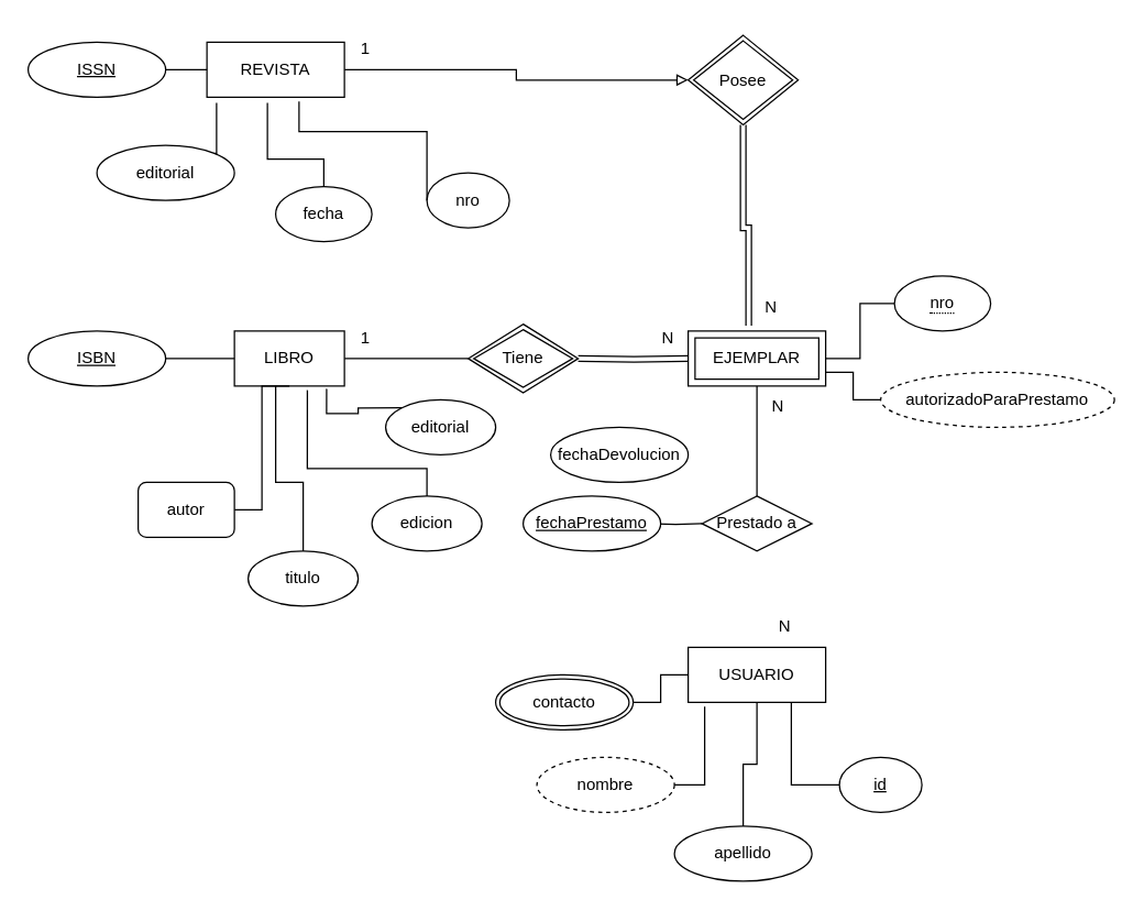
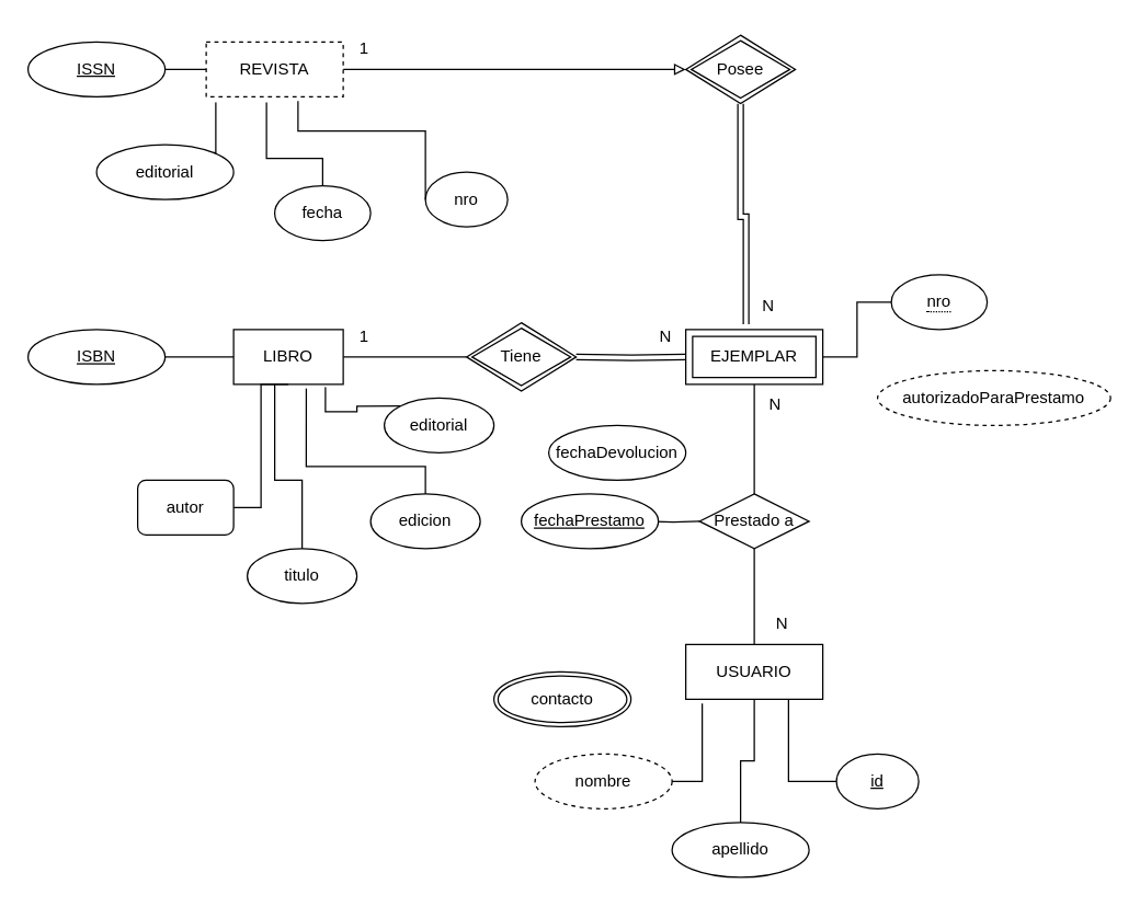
- <mxCell id="11" value="REVISTA" style="whiteSpace=wrap;html=1;align=center;" parent="1" vertex="1"><mxGeometry x="150" y="30" width="100" height="40" as="geometry" /></mxCell>
+ <mxCell id="11" value="REVISTA" style="whiteSpace=wrap;html=1;align=center;dashed=1;" parent="1" vertex="1"><mxGeometry x="150" y="30" width="100" height="40" as="geometry" /></mxCell>
- <mxCell id="50" value="Posee" style="shape=rhombus;double=1;perimeter=rhombusPerimeter;whiteSpace=wrap;html=1;align=center;" vertex="1" parent="1"><mxGeometry x="500" y="25" width="80" height="65" as="geometry" /></mxCell>
+ <mxCell id="50" value="Posee" style="shape=rhombus;double=1;perimeter=rhombusPerimeter;whiteSpace=wrap;html=1;align=center;" vertex="1" parent="1"><mxGeometry x="500" y="25" width="80" height="50" as="geometry" /></mxCell>
- <mxCell id="48" style="edgeStyle=orthogonalEdgeStyle;rounded=0;orthogonalLoop=1;jettySize=auto;html=1;exitX=0;exitY=0.5;exitDx=0;exitDy=0;entryX=1;entryY=0.75;entryDx=0;entryDy=0;endArrow=none;endFill=0;" edge="1" parent="1" source="49" target="5"><mxGeometry relative="1" as="geometry" /></mxCell>
+ <mxCell id="8" style="edgeStyle=orthogonalEdgeStyle;rounded=0;orthogonalLoop=1;jettySize=auto;html=1;exitX=0.5;exitY=1;exitDx=0;exitDy=0;entryX=0.5;entryY=0;entryDx=0;entryDy=0;endArrow=none;endFill=0;" parent="1" source="9" target="6" edge="1"><mxGeometry relative="1" as="geometry" /></mxCell>
- <mxCell id="29" style="edgeStyle=orthogonalEdgeStyle;rounded=0;orthogonalLoop=1;jettySize=auto;html=1;exitX=1;exitY=0.5;exitDx=0;exitDy=0;entryX=0;entryY=0.5;entryDx=0;entryDy=0;endArrow=none;endFill=0;" parent="1" source="30" target="6" edge="1"><mxGeometry relative="1" as="geometry" /></mxCell>
